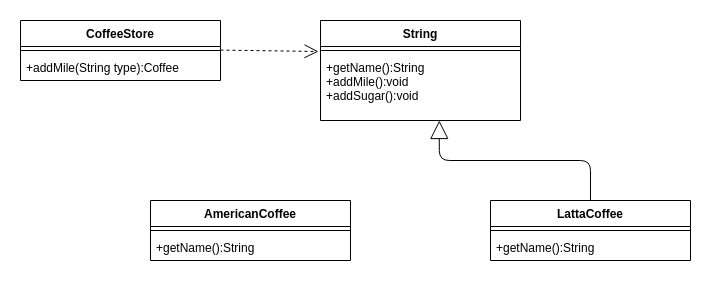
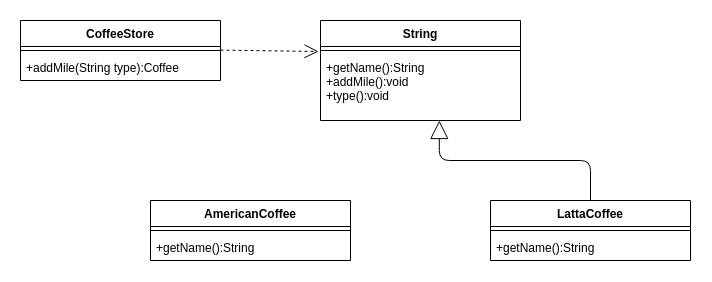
- <mxCell id="7" value="+getName():String&#10;+addMile():void&#10;+addSugar():void" style="text;strokeColor=none;fillColor=none;align=left;verticalAlign=top;spacingLeft=4;spacingRight=4;overflow=hidden;rotatable=0;points=[[0,0.5],[1,0.5]];portConstraint=eastwest;" vertex="1" parent="5"><mxGeometry y="34" width="200" height="66" as="geometry" /></mxCell>
+ <mxCell id="7" value="+getName():String&#10;+addMile():void&#10;+type():void" style="text;strokeColor=none;fillColor=none;align=left;verticalAlign=top;spacingLeft=4;spacingRight=4;overflow=hidden;rotatable=0;points=[[0,0.5],[1,0.5]];portConstraint=eastwest;" vertex="1" parent="5"><mxGeometry y="34" width="200" height="66" as="geometry" /></mxCell>
